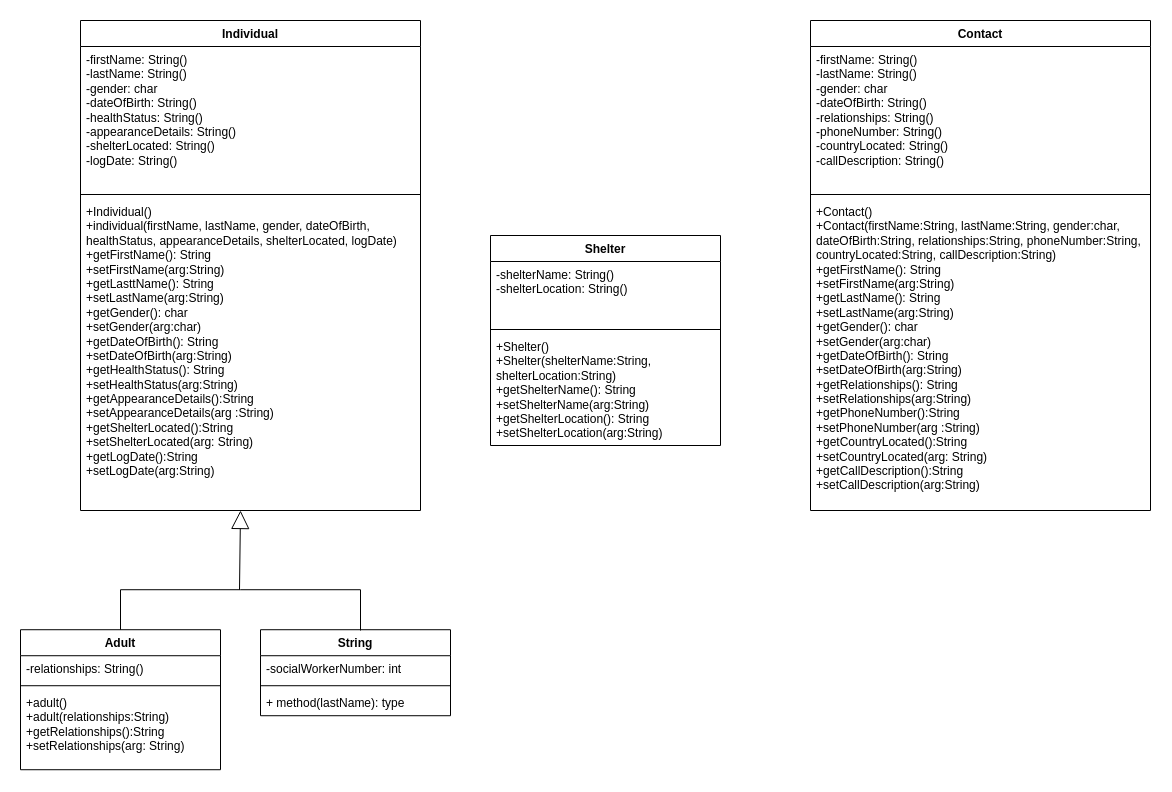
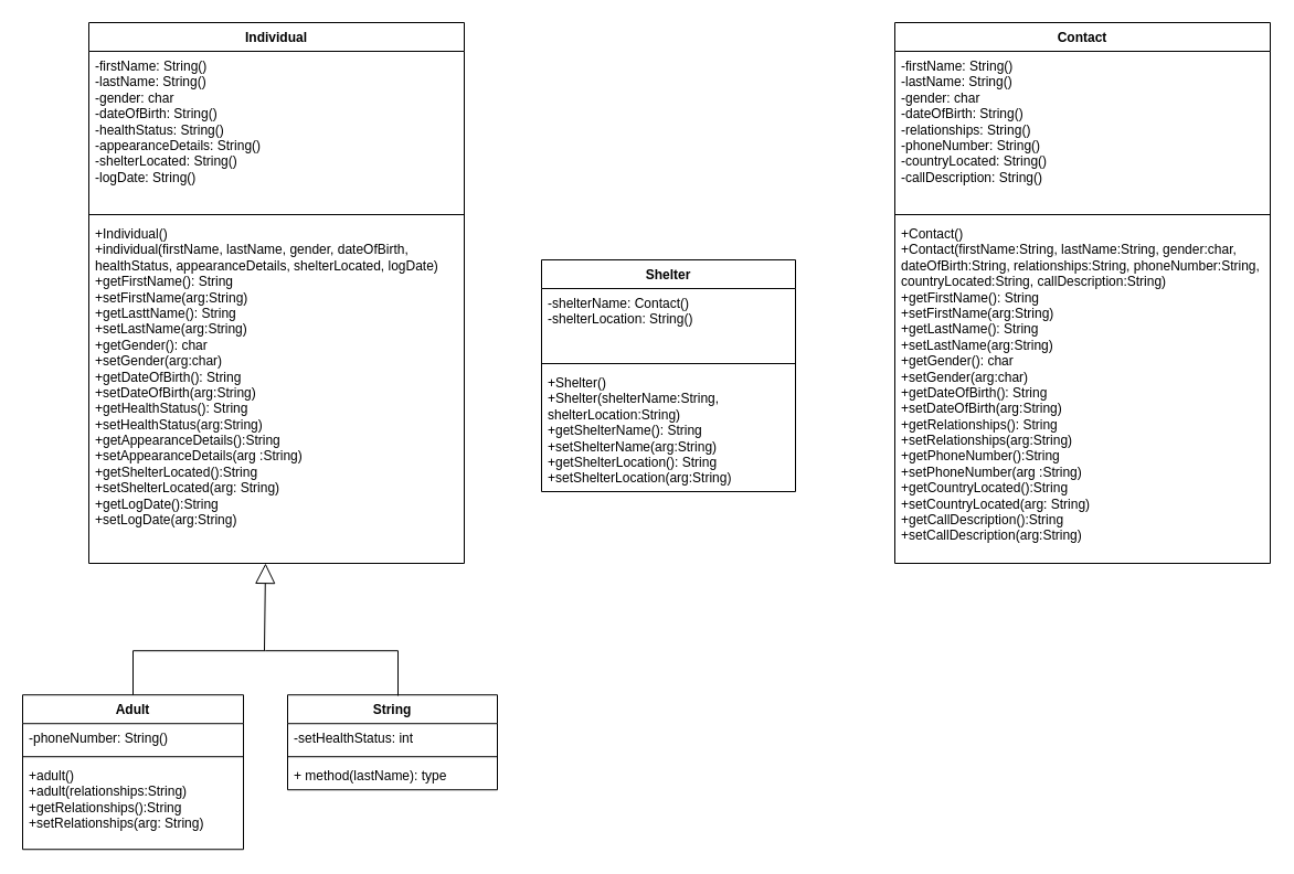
- <mxCell id="20" value="-shelterName: String()&lt;div&gt;-shelterLocation&lt;span style=&quot;background-color: transparent; color: light-dark(rgb(0, 0, 0), rgb(255, 255, 255));&quot;&gt;: String()&lt;/span&gt;&lt;/div&gt;" style="text;strokeColor=none;fillColor=none;align=left;verticalAlign=top;spacingLeft=4;spacingRight=4;overflow=hidden;rotatable=0;points=[[0,0.5],[1,0.5]];portConstraint=eastwest;whiteSpace=wrap;html=1;" parent="19" vertex="1"><mxGeometry y="26" width="230" height="64" as="geometry" /></mxCell>
+ <mxCell id="20" value="-shelterName: Contact()&lt;div&gt;-shelterLocation&lt;span style=&quot;background-color: transparent; color: light-dark(rgb(0, 0, 0), rgb(255, 255, 255));&quot;&gt;: String()&lt;/span&gt;&lt;/div&gt;" style="text;strokeColor=none;fillColor=none;align=left;verticalAlign=top;spacingLeft=4;spacingRight=4;overflow=hidden;rotatable=0;points=[[0,0.5],[1,0.5]];portConstraint=eastwest;whiteSpace=wrap;html=1;" parent="19" vertex="1"><mxGeometry y="26" width="230" height="64" as="geometry" /></mxCell>
- <mxCell id="8" value="-relationships: String()" style="text;strokeColor=none;fillColor=none;align=left;verticalAlign=top;spacingLeft=4;spacingRight=4;overflow=hidden;rotatable=0;points=[[0,0.5],[1,0.5]];portConstraint=eastwest;whiteSpace=wrap;html=1;" parent="7" vertex="1"><mxGeometry y="26" width="200" height="26" as="geometry" /></mxCell>
+ <mxCell id="8" value="-phoneNumber: String()" style="text;strokeColor=none;fillColor=none;align=left;verticalAlign=top;spacingLeft=4;spacingRight=4;overflow=hidden;rotatable=0;points=[[0,0.5],[1,0.5]];portConstraint=eastwest;whiteSpace=wrap;html=1;" parent="7" vertex="1"><mxGeometry y="26" width="200" height="26" as="geometry" /></mxCell>
- <mxCell id="15" value="-socialWorkerNumber: int" style="text;strokeColor=none;fillColor=none;align=left;verticalAlign=top;spacingLeft=4;spacingRight=4;overflow=hidden;rotatable=0;points=[[0,0.5],[1,0.5]];portConstraint=eastwest;whiteSpace=wrap;html=1;" parent="14" vertex="1"><mxGeometry y="26" width="190" height="26" as="geometry" /></mxCell>
+ <mxCell id="15" value="-setHealthStatus: int" style="text;strokeColor=none;fillColor=none;align=left;verticalAlign=top;spacingLeft=4;spacingRight=4;overflow=hidden;rotatable=0;points=[[0,0.5],[1,0.5]];portConstraint=eastwest;whiteSpace=wrap;html=1;" parent="14" vertex="1"><mxGeometry y="26" width="190" height="26" as="geometry" /></mxCell>
